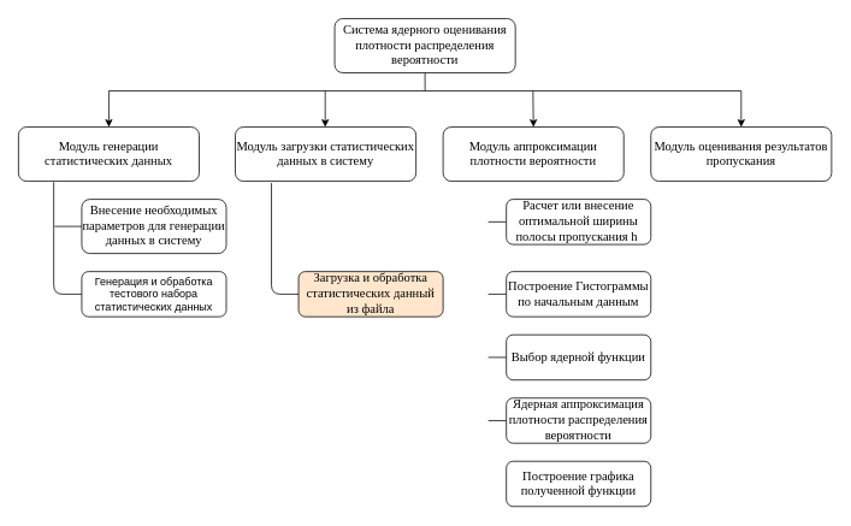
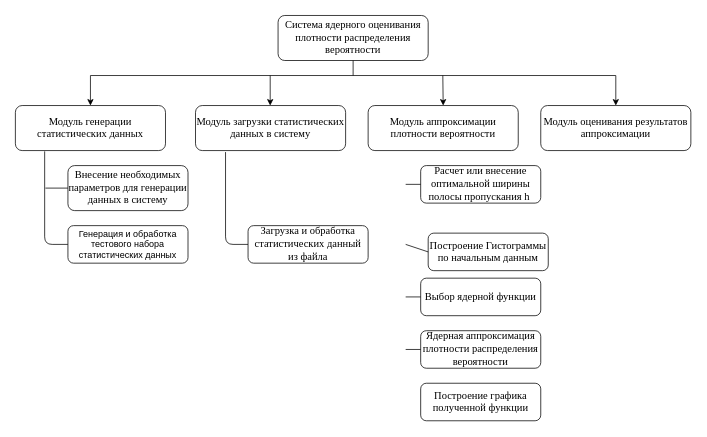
- <mxCell id="6" value="&lt;span&gt;&lt;font face=&quot;Times New Roman&quot; style=&quot;font-size: 14px&quot;&gt;Модуль оценивания результатов пропускания&lt;/font&gt;&lt;/span&gt;" style="rounded=1;whiteSpace=wrap;html=1;" parent="1" vertex="1"><mxGeometry x="720" y="140" width="200" height="60" as="geometry" /></mxCell>
+ <mxCell id="6" value="&lt;span&gt;&lt;font face=&quot;Times New Roman&quot; style=&quot;font-size: 14px&quot;&gt;Модуль оценивания результатов аппроксимации&lt;/font&gt;&lt;/span&gt;" style="rounded=1;whiteSpace=wrap;html=1;" parent="1" vertex="1"><mxGeometry x="720" y="140" width="200" height="60" as="geometry" /></mxCell>
- <mxCell id="17" value="&lt;font face=&quot;Times New Roman&quot; style=&quot;font-size: 14px&quot;&gt;Загрузка и обработка статистических данный из файла&lt;/font&gt;" style="rounded=1;whiteSpace=wrap;html=1;fillColor=#ffe6cc;" parent="1" vertex="1"><mxGeometry x="330" y="300" width="160" height="50" as="geometry" /></mxCell>
+ <mxCell id="17" value="&lt;font face=&quot;Times New Roman&quot; style=&quot;font-size: 14px&quot;&gt;Загрузка и обработка статистических данный из файла&lt;/font&gt;" style="rounded=1;whiteSpace=wrap;html=1;" parent="1" vertex="1"><mxGeometry x="330" y="300" width="160" height="50" as="geometry" /></mxCell>
- <mxCell id="18" value="&lt;font face=&quot;Times New Roman&quot; style=&quot;font-size: 14px&quot;&gt;Построение Гистограммы по начальным данным&lt;/font&gt;" style="rounded=1;whiteSpace=wrap;html=1;" parent="1" vertex="1"><mxGeometry x="560" y="300" width="160" height="50" as="geometry" /></mxCell>
+ <mxCell id="18" value="&lt;font face=&quot;Times New Roman&quot; style=&quot;font-size: 14px&quot;&gt;Построение Гистограммы по начальным данным&lt;/font&gt;" style="rounded=1;whiteSpace=wrap;html=1;" parent="1" vertex="1"><mxGeometry x="570" y="310" width="160" height="50" as="geometry" /></mxCell>
